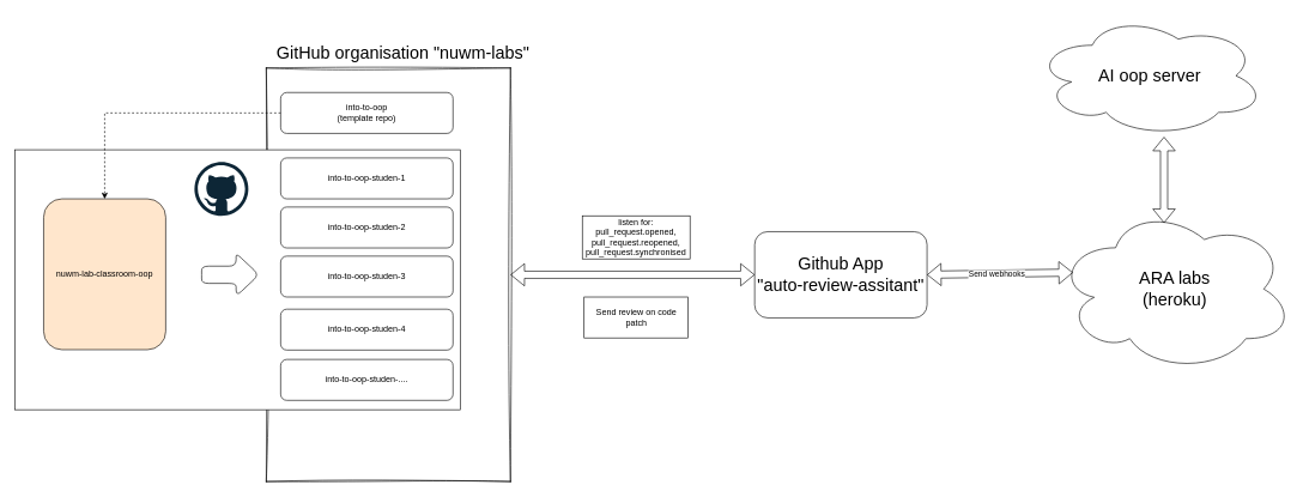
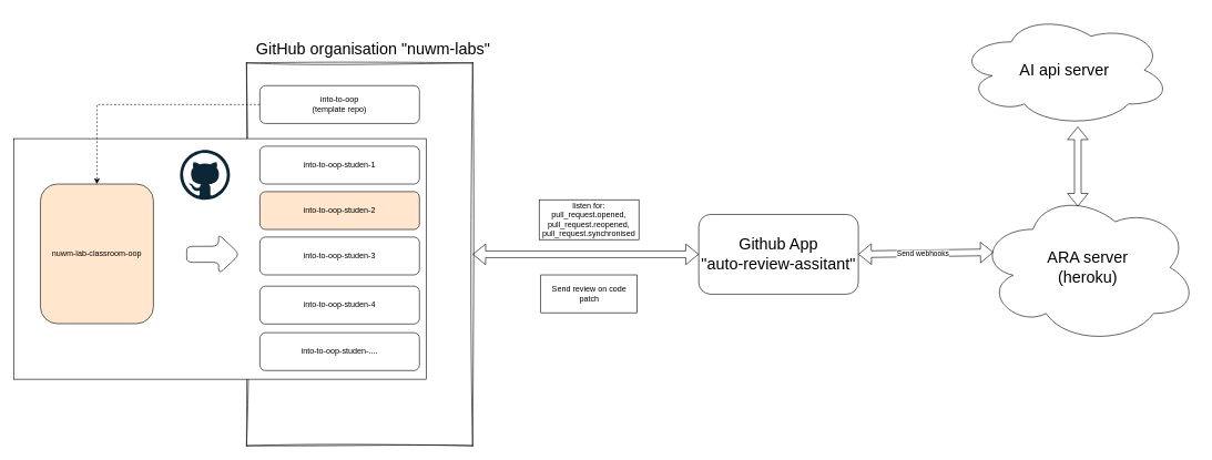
- <mxCell id="25" value="&lt;font style=&quot;&quot;&gt;&lt;font style=&quot;font-size: 24px;&quot;&gt;AI oop server&lt;/font&gt;&lt;br&gt;&lt;/font&gt;" style="ellipse;shape=cloud;whiteSpace=wrap;html=1;" vertex="1" parent="1"><mxGeometry x="1440" y="20" width="320" height="170" as="geometry" /></mxCell>
+ <mxCell id="25" value="&lt;font style=&quot;&quot;&gt;&lt;font style=&quot;font-size: 24px;&quot;&gt;AI api server&lt;/font&gt;&lt;br&gt;&lt;/font&gt;" style="ellipse;shape=cloud;whiteSpace=wrap;html=1;" vertex="1" parent="1"><mxGeometry x="1440" y="20" width="320" height="170" as="geometry" /></mxCell>
- <mxCell id="8" value="into-to-oop-studen-2" style="rounded=1;whiteSpace=wrap;html=1;" vertex="1" parent="2"><mxGeometry x="20" y="227.778" width="240" height="56.944" as="geometry" /></mxCell>
+ <mxCell id="8" value="into-to-oop-studen-2" style="rounded=1;whiteSpace=wrap;html=1;fillColor=#ffe6cc;" vertex="1" parent="2"><mxGeometry x="20" y="227.778" width="240" height="56.944" as="geometry" /></mxCell>
- <mxCell id="21" value="&lt;font style=&quot;font-size: 24px;&quot;&gt;ARA labs&lt;br&gt;(heroku)&lt;br&gt;&lt;/font&gt;" style="ellipse;shape=cloud;whiteSpace=wrap;html=1;" vertex="1" parent="1"><mxGeometry x="1470" y="287" width="330" height="230" as="geometry" /></mxCell>
+ <mxCell id="21" value="&lt;font style=&quot;font-size: 24px;&quot;&gt;ARA server&lt;br&gt;(heroku)&lt;br&gt;&lt;/font&gt;" style="ellipse;shape=cloud;whiteSpace=wrap;html=1;" vertex="1" parent="1"><mxGeometry x="1470" y="287" width="330" height="230" as="geometry" /></mxCell>
